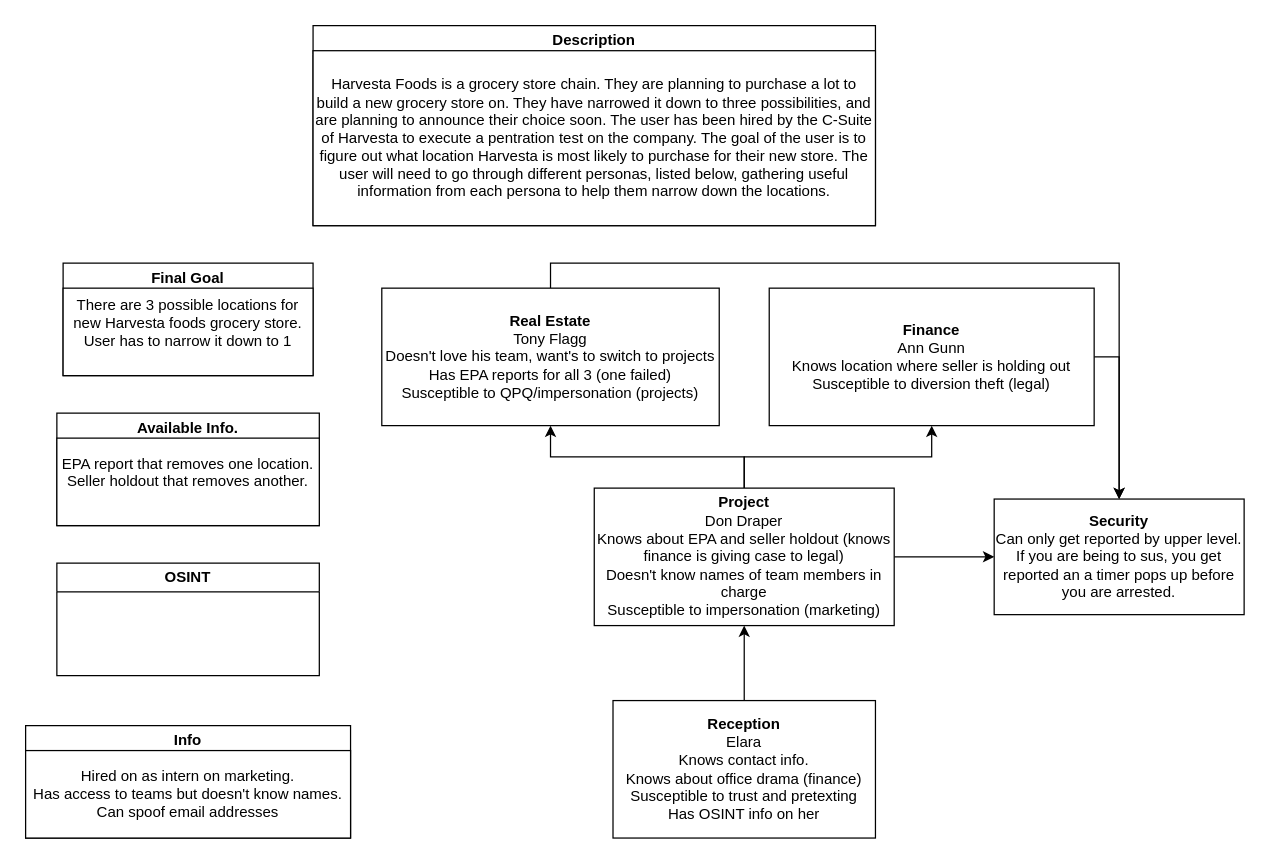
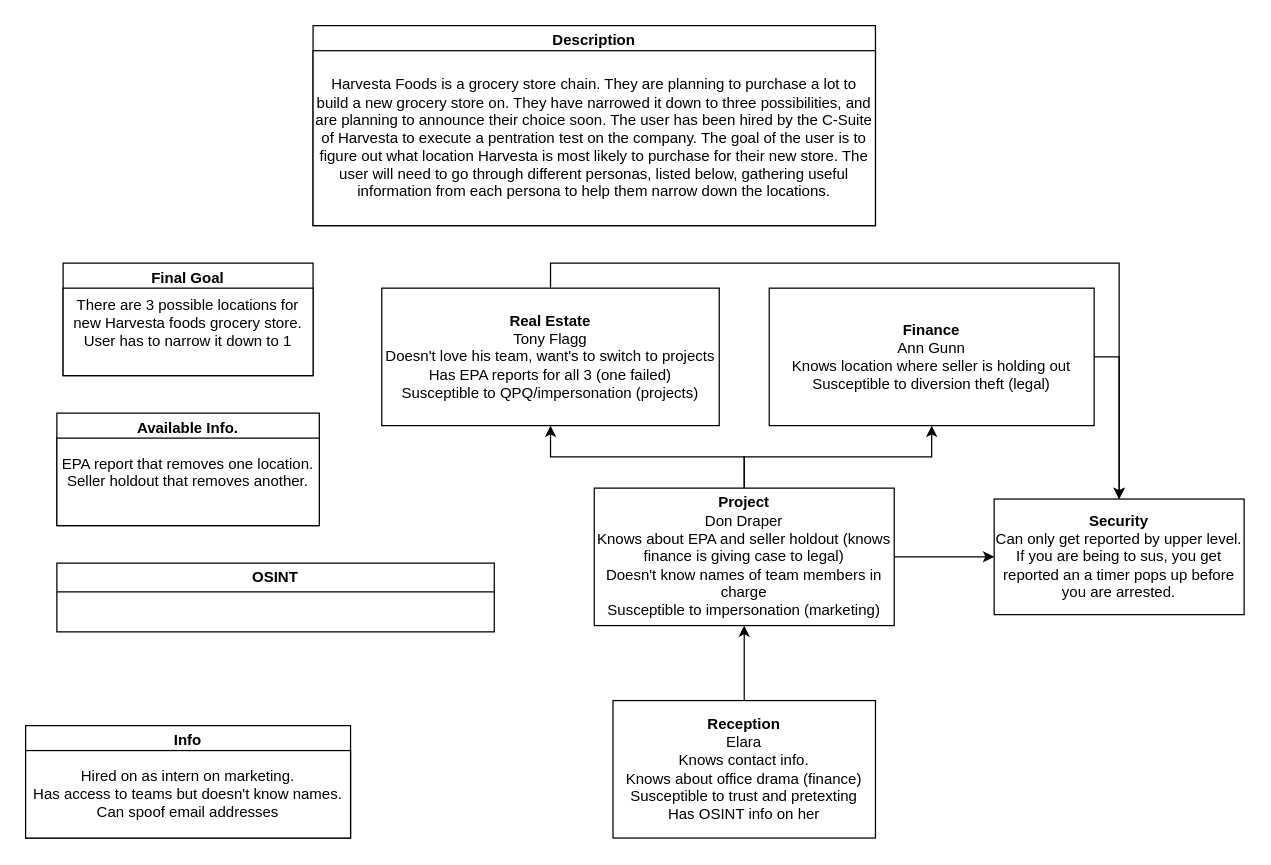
- <mxCell id="12" value="OSINT" style="swimlane;whiteSpace=wrap;html=1;" parent="1" vertex="1"><mxGeometry x="45" y="450" width="210" height="90" as="geometry"><mxRectangle x="30" y="370" width="120" height="30" as="alternateBounds" /></mxGeometry></mxCell>
+ <mxCell id="12" value="OSINT" style="swimlane;whiteSpace=wrap;html=1;" parent="1" vertex="1"><mxGeometry x="45" y="450" width="350" height="55" as="geometry"><mxRectangle x="30" y="370" width="120" height="30" as="alternateBounds" /></mxGeometry></mxCell>
